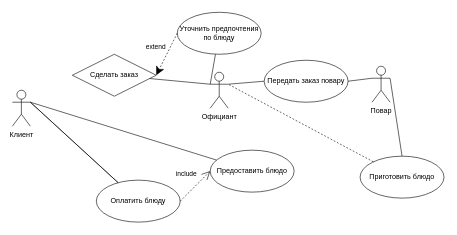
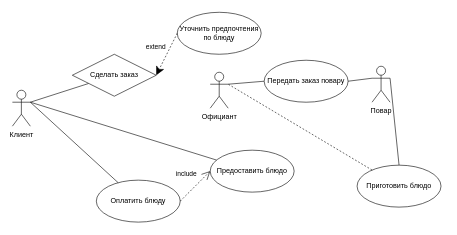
- <mxCell id="13" style="rounded=0;orthogonalLoop=1;jettySize=auto;html=1;endArrow=none;endFill=0;entryX=0;entryY=0.333;entryDx=0;entryDy=0;entryPerimeter=0;" edge="1" parent="1" source="14" target="5"><mxGeometry relative="1" as="geometry" /></mxCell>
- <mxCell id="9" style="rounded=0;orthogonalLoop=1;jettySize=auto;html=1;entryX=0;entryY=0.333;entryDx=0;entryDy=0;entryPerimeter=0;endArrow=none;endFill=0;" edge="1" parent="1" source="8" target="5"><mxGeometry relative="1" as="geometry" /></mxCell>
- <mxCell id="16" value="Приготовить блюдо" style="ellipse;whiteSpace=wrap;html=1;" vertex="1" parent="1"><mxGeometry x="600" y="260" width="140" height="70" as="geometry" /></mxCell>
+ <mxCell id="16" value="Приготовить блюдо" style="ellipse;whiteSpace=wrap;html=1;" vertex="1" parent="1"><mxGeometry x="595" y="275" width="140" height="70" as="geometry" /></mxCell>
- <mxCell id="2" style="rounded=0;orthogonalLoop=1;jettySize=auto;html=1;exitX=1;exitY=0.333;exitDx=0;exitDy=0;exitPerimeter=0;endArrow=none;endFill=0;" edge="1" parent="1" source="3" target="20"><mxGeometry relative="1" as="geometry" /></mxCell>
+ <mxCell id="2" style="rounded=0;orthogonalLoop=1;jettySize=auto;html=1;exitX=1;exitY=0.333;exitDx=0;exitDy=0;exitPerimeter=0;endArrow=none;endFill=0;" edge="1" parent="1" source="3" target="8"><mxGeometry relative="1" as="geometry" /></mxCell>
